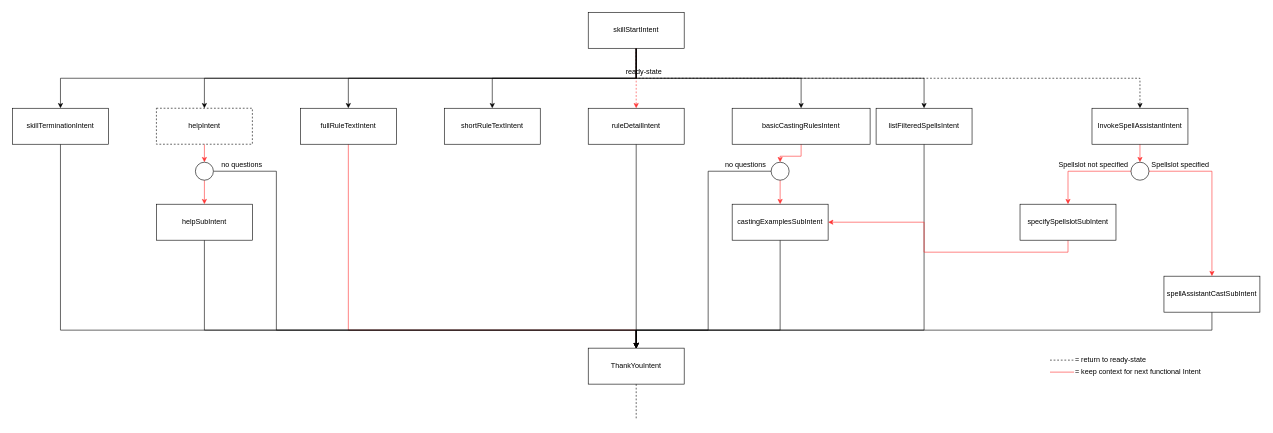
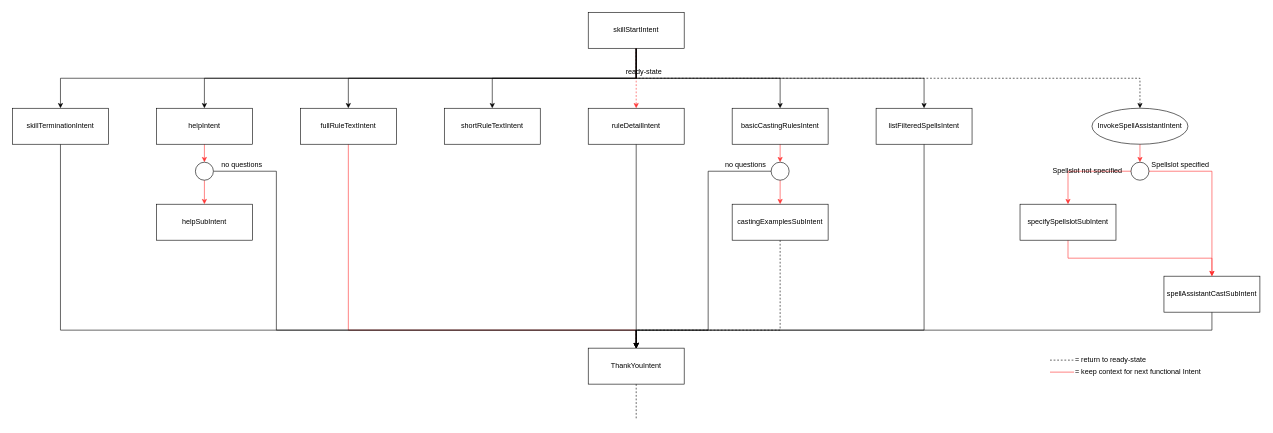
- <mxCell id="12" value="helpIntent" style="rounded=0;whiteSpace=wrap;html=1;dashed=1;" parent="1" vertex="1"><mxGeometry x="260" y="180" width="160" height="60" as="geometry" /></mxCell>
+ <mxCell id="12" value="helpIntent" style="rounded=0;whiteSpace=wrap;html=1;" parent="1" vertex="1"><mxGeometry x="260" y="180" width="160" height="60" as="geometry" /></mxCell>
- <mxCell id="19" value="basicCastingRulesIntent" style="rounded=0;whiteSpace=wrap;html=1;" parent="1" vertex="1"><mxGeometry x="1220" y="180" width="230" height="60" as="geometry" /></mxCell>
+ <mxCell id="19" value="basicCastingRulesIntent" style="rounded=0;whiteSpace=wrap;html=1;" parent="1" vertex="1"><mxGeometry x="1220" y="180" width="160" height="60" as="geometry" /></mxCell>
- <mxCell id="25" value="InvokeSpellAssistantIntent" style="rounded=0;whiteSpace=wrap;html=1;" parent="1" vertex="1"><mxGeometry x="1820" y="180" width="160" height="60" as="geometry" /></mxCell>
+ <mxCell id="25" value="InvokeSpellAssistantIntent" style="ellipse;whiteSpace=wrap;html=1;" parent="1" vertex="1"><mxGeometry x="1820" y="180" width="160" height="60" as="geometry" /></mxCell>
- <mxCell id="49" value="Spellslot not specified" style="text;html=1;strokeColor=none;fillColor=none;align=center;verticalAlign=middle;whiteSpace=wrap;rounded=0;" parent="1" vertex="1"><mxGeometry x="1760" y="260" width="125" height="30" as="geometry" /></mxCell>
+ <mxCell id="49" value="Spellslot not specified" style="text;html=1;strokeColor=none;fillColor=none;align=center;verticalAlign=middle;whiteSpace=wrap;rounded=0;" parent="1" vertex="1"><mxGeometry x="1750" y="270" width="125" height="30" as="geometry" /></mxCell>
- <mxCell id="43" style="edgeStyle=orthogonalEdgeStyle;rounded=0;orthogonalLoop=1;jettySize=auto;html=1;exitX=0.5;exitY=1;exitDx=0;exitDy=0;strokeColor=#FF3333;" parent="1" source="44" target="21" edge="1"><mxGeometry relative="1" as="geometry"><mxPoint x="2000" y="400" as="targetPoint" /></mxGeometry></mxCell>
+ <mxCell id="43" style="edgeStyle=orthogonalEdgeStyle;rounded=0;orthogonalLoop=1;jettySize=auto;html=1;exitX=0.5;exitY=1;exitDx=0;exitDy=0;strokeColor=#FF3333;entryX=0.5;entryY=0;entryDx=0;entryDy=0;" parent="1" source="44" target="42" edge="1"><mxGeometry relative="1" as="geometry"><mxPoint x="2000" y="400" as="targetPoint" /></mxGeometry></mxCell>
- <mxCell id="34" style="edgeStyle=orthogonalEdgeStyle;rounded=0;orthogonalLoop=1;jettySize=auto;html=1;exitX=0.5;exitY=1;exitDx=0;exitDy=0;entryX=0.5;entryY=0;entryDx=0;entryDy=0;strokeColor=#000000;" parent="1" source="35" target="51" edge="1"><mxGeometry relative="1" as="geometry"><Array as="points"><mxPoint x="340" y="550" /><mxPoint x="1060" y="550" /></Array></mxGeometry></mxCell>
- <mxCell id="20" style="edgeStyle=orthogonalEdgeStyle;rounded=0;orthogonalLoop=1;jettySize=auto;html=1;exitX=0.5;exitY=1;exitDx=0;exitDy=0;entryX=0.5;entryY=0;entryDx=0;entryDy=0;strokeColor=#000000;" parent="1" source="21" target="51" edge="1"><mxGeometry relative="1" as="geometry"><Array as="points"><mxPoint x="1300" y="550" /><mxPoint x="1060" y="550" /></Array></mxGeometry></mxCell>
+ <mxCell id="20" style="edgeStyle=orthogonalEdgeStyle;rounded=0;orthogonalLoop=1;jettySize=auto;html=1;exitX=0.5;exitY=1;exitDx=0;exitDy=0;entryX=0.5;entryY=0;entryDx=0;entryDy=0;strokeColor=#000000;dashed=1;" parent="1" source="21" target="51" edge="1"><mxGeometry relative="1" as="geometry"><Array as="points"><mxPoint x="1300" y="550" /><mxPoint x="1060" y="550" /></Array></mxGeometry></mxCell>
